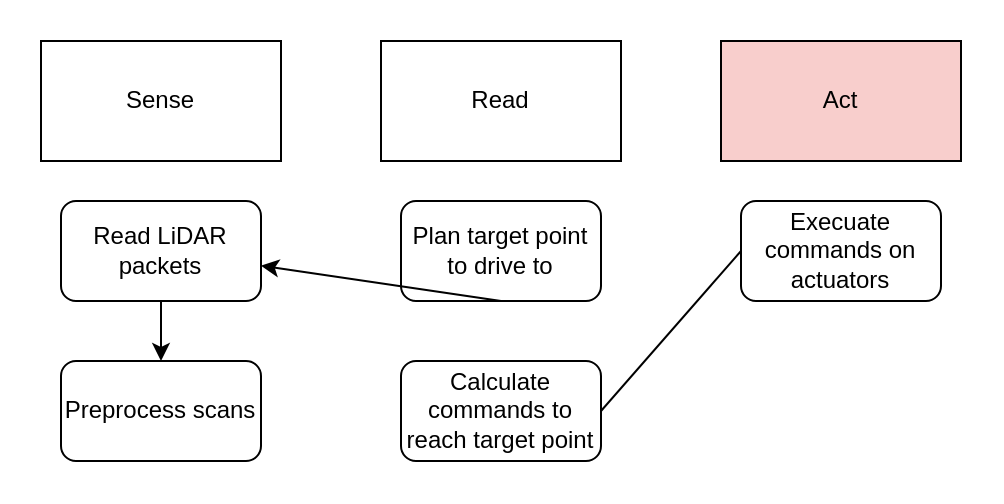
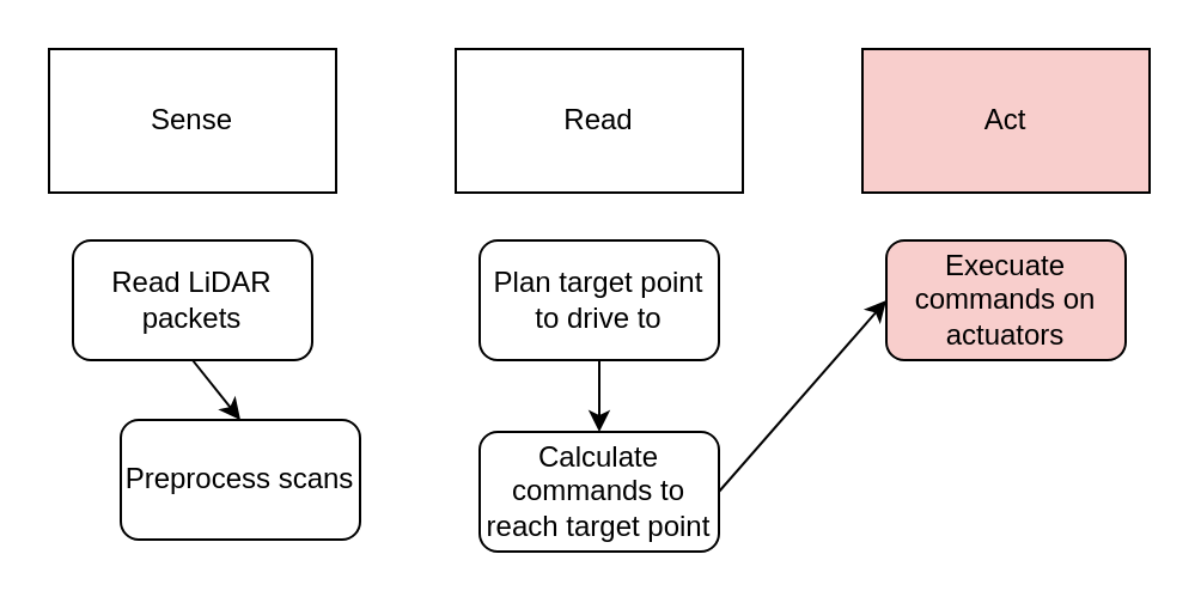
- <mxCell id="11" value="Execuate commands on actuators" style="rounded=1;whiteSpace=wrap;html=1;" vertex="1" parent="1"><mxGeometry x="370" y="100" width="100" height="50" as="geometry" /></mxCell>
+ <mxCell id="11" value="Execuate commands on actuators" style="rounded=1;whiteSpace=wrap;html=1;fillColor=#f8cecc;" vertex="1" parent="1"><mxGeometry x="370" y="100" width="100" height="50" as="geometry" /></mxCell>
- <mxCell id="12" value="" style="endArrow=none;html=1;rounded=0;exitX=1;exitY=0.5;exitDx=0;exitDy=0;entryX=0;entryY=0.5;entryDx=0;entryDy=0;" edge="1" parent="1" source="9" target="11"><mxGeometry width="50" height="50" relative="1" as="geometry"><mxPoint x="330" y="270" as="sourcePoint" /><mxPoint x="380" y="220" as="targetPoint" /></mxGeometry></mxCell>
+ <mxCell id="12" value="" style="endArrow=classic;html=1;rounded=0;exitX=1;exitY=0.5;exitDx=0;exitDy=0;entryX=0;entryY=0.5;entryDx=0;entryDy=0;" edge="1" parent="1" source="9" target="11"><mxGeometry width="50" height="50" relative="1" as="geometry"><mxPoint x="330" y="270" as="sourcePoint" /><mxPoint x="380" y="220" as="targetPoint" /></mxGeometry></mxCell>
- <mxCell id="10" value="" style="endArrow=classic;html=1;rounded=0;exitX=0.5;exitY=1;exitDx=0;exitDy=0;" edge="1" parent="1" source="8" target="5"><mxGeometry width="50" height="50" relative="1" as="geometry"><mxPoint x="340" y="250" as="sourcePoint" /><mxPoint x="390" y="200" as="targetPoint" /></mxGeometry></mxCell>
+ <mxCell id="10" value="" style="endArrow=classic;html=1;rounded=0;exitX=0.5;exitY=1;exitDx=0;exitDy=0;entryX=0.5;entryY=0;entryDx=0;entryDy=0;" edge="1" parent="1" source="8" target="9"><mxGeometry width="50" height="50" relative="1" as="geometry"><mxPoint x="340" y="250" as="sourcePoint" /><mxPoint x="390" y="200" as="targetPoint" /></mxGeometry></mxCell>
- <mxCell id="7" value="Preprocess scans" style="rounded=1;whiteSpace=wrap;html=1;" vertex="1" parent="1"><mxGeometry x="30" y="180" width="100" height="50" as="geometry" /></mxCell>
+ <mxCell id="7" value="Preprocess scans" style="rounded=1;whiteSpace=wrap;html=1;" vertex="1" parent="1"><mxGeometry x="50" y="175" width="100" height="50" as="geometry" /></mxCell>
